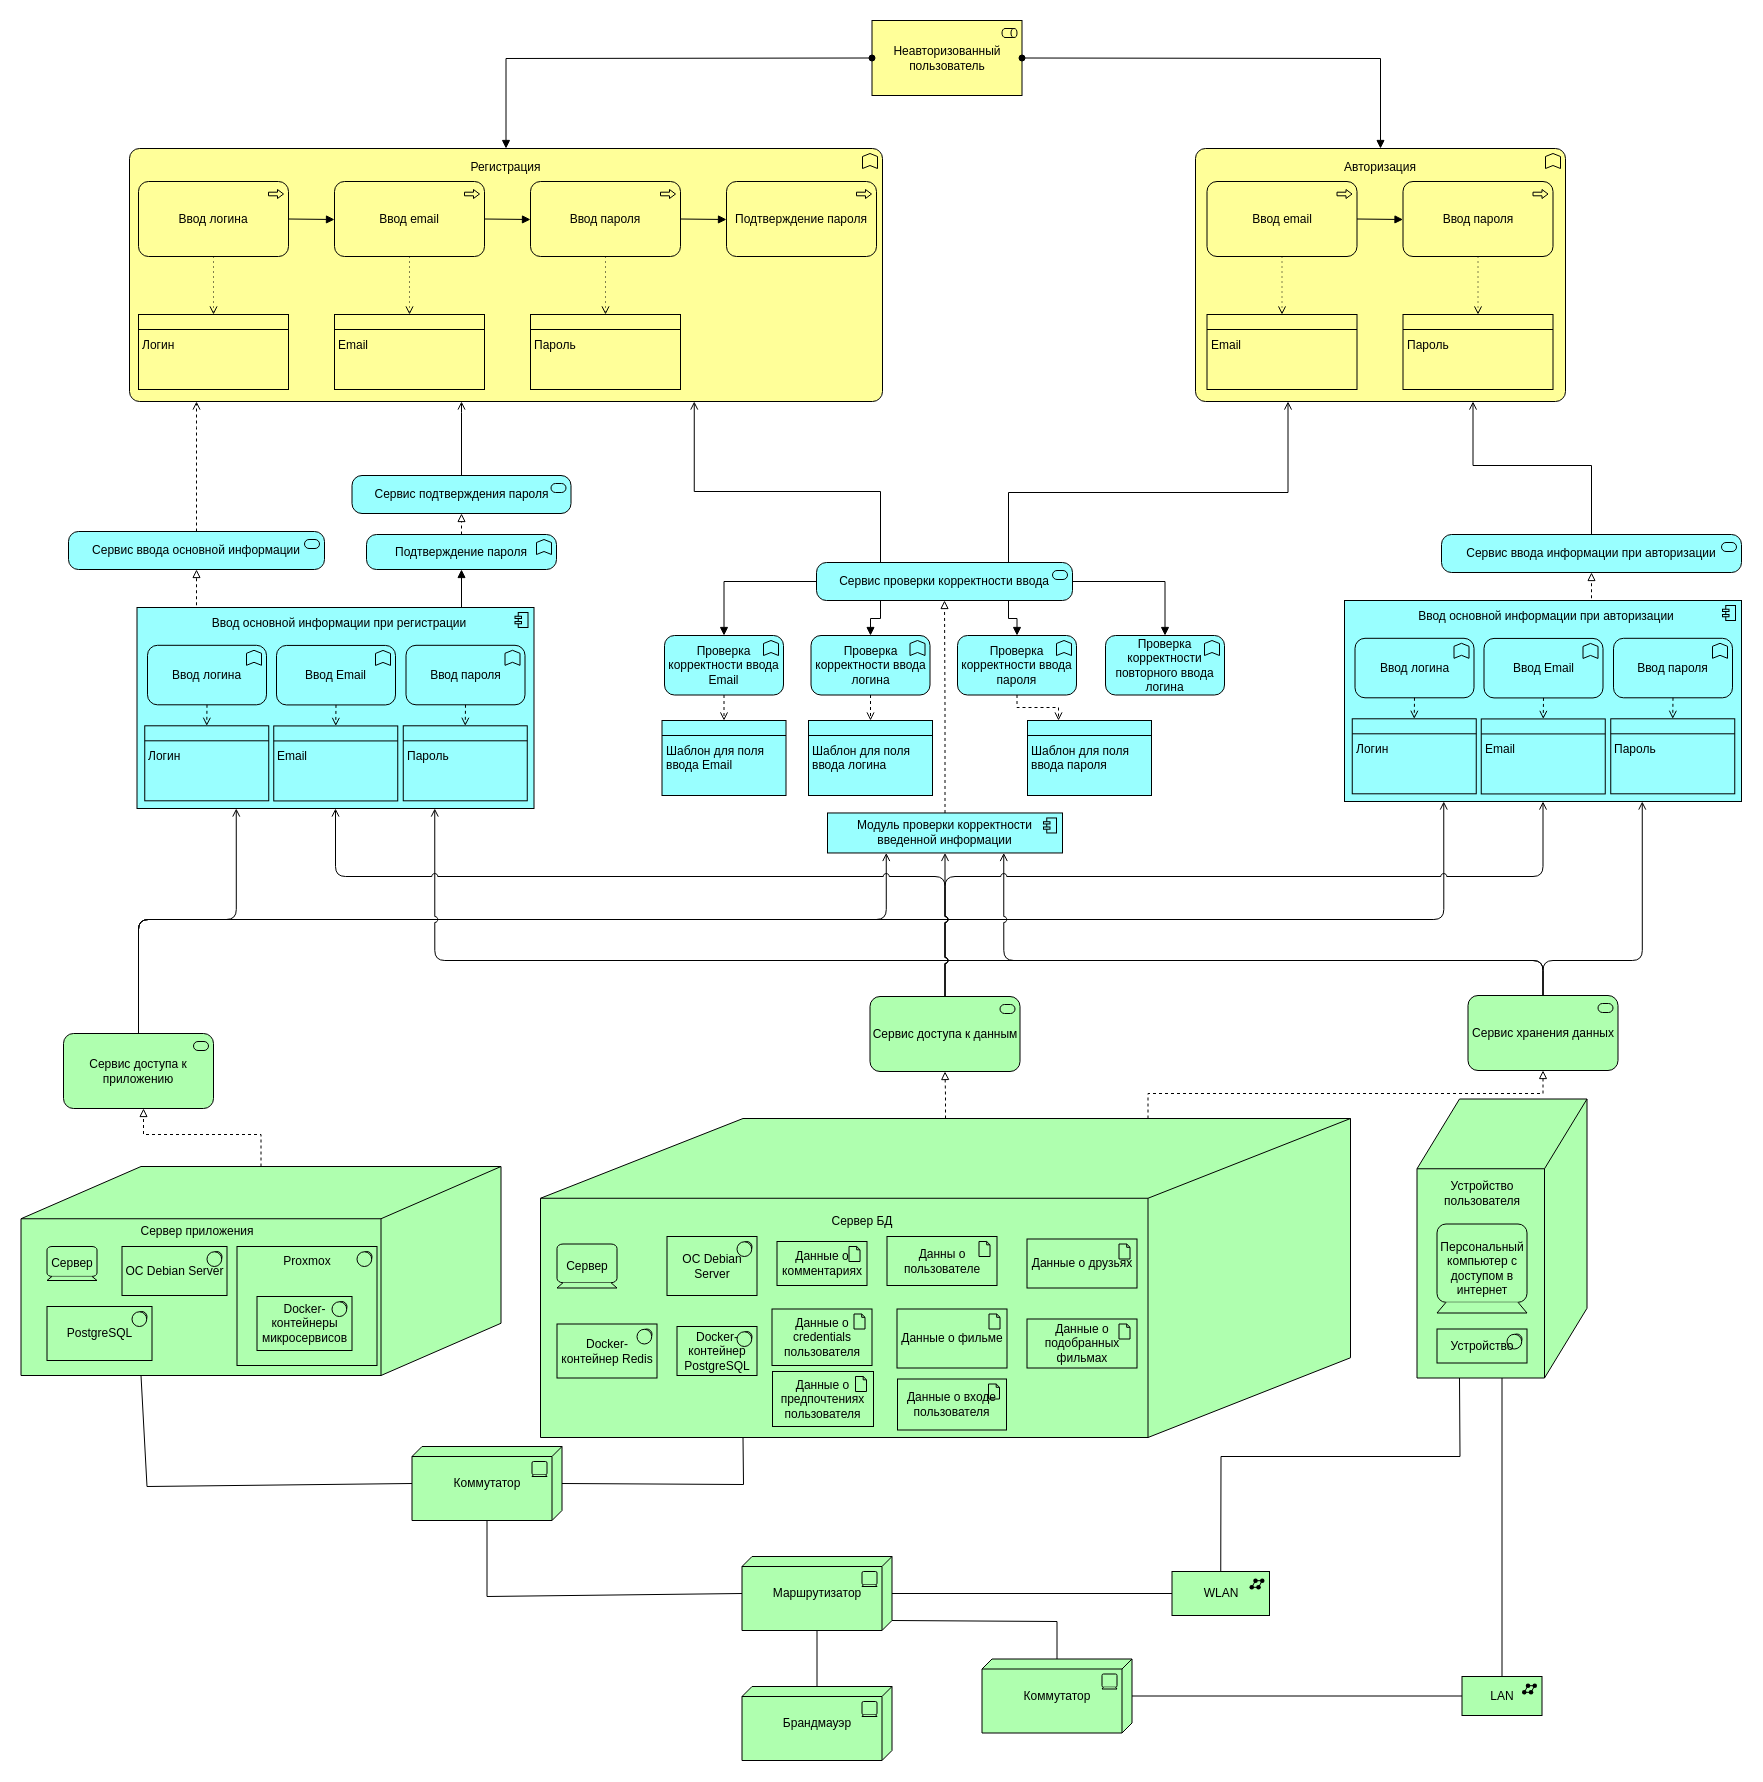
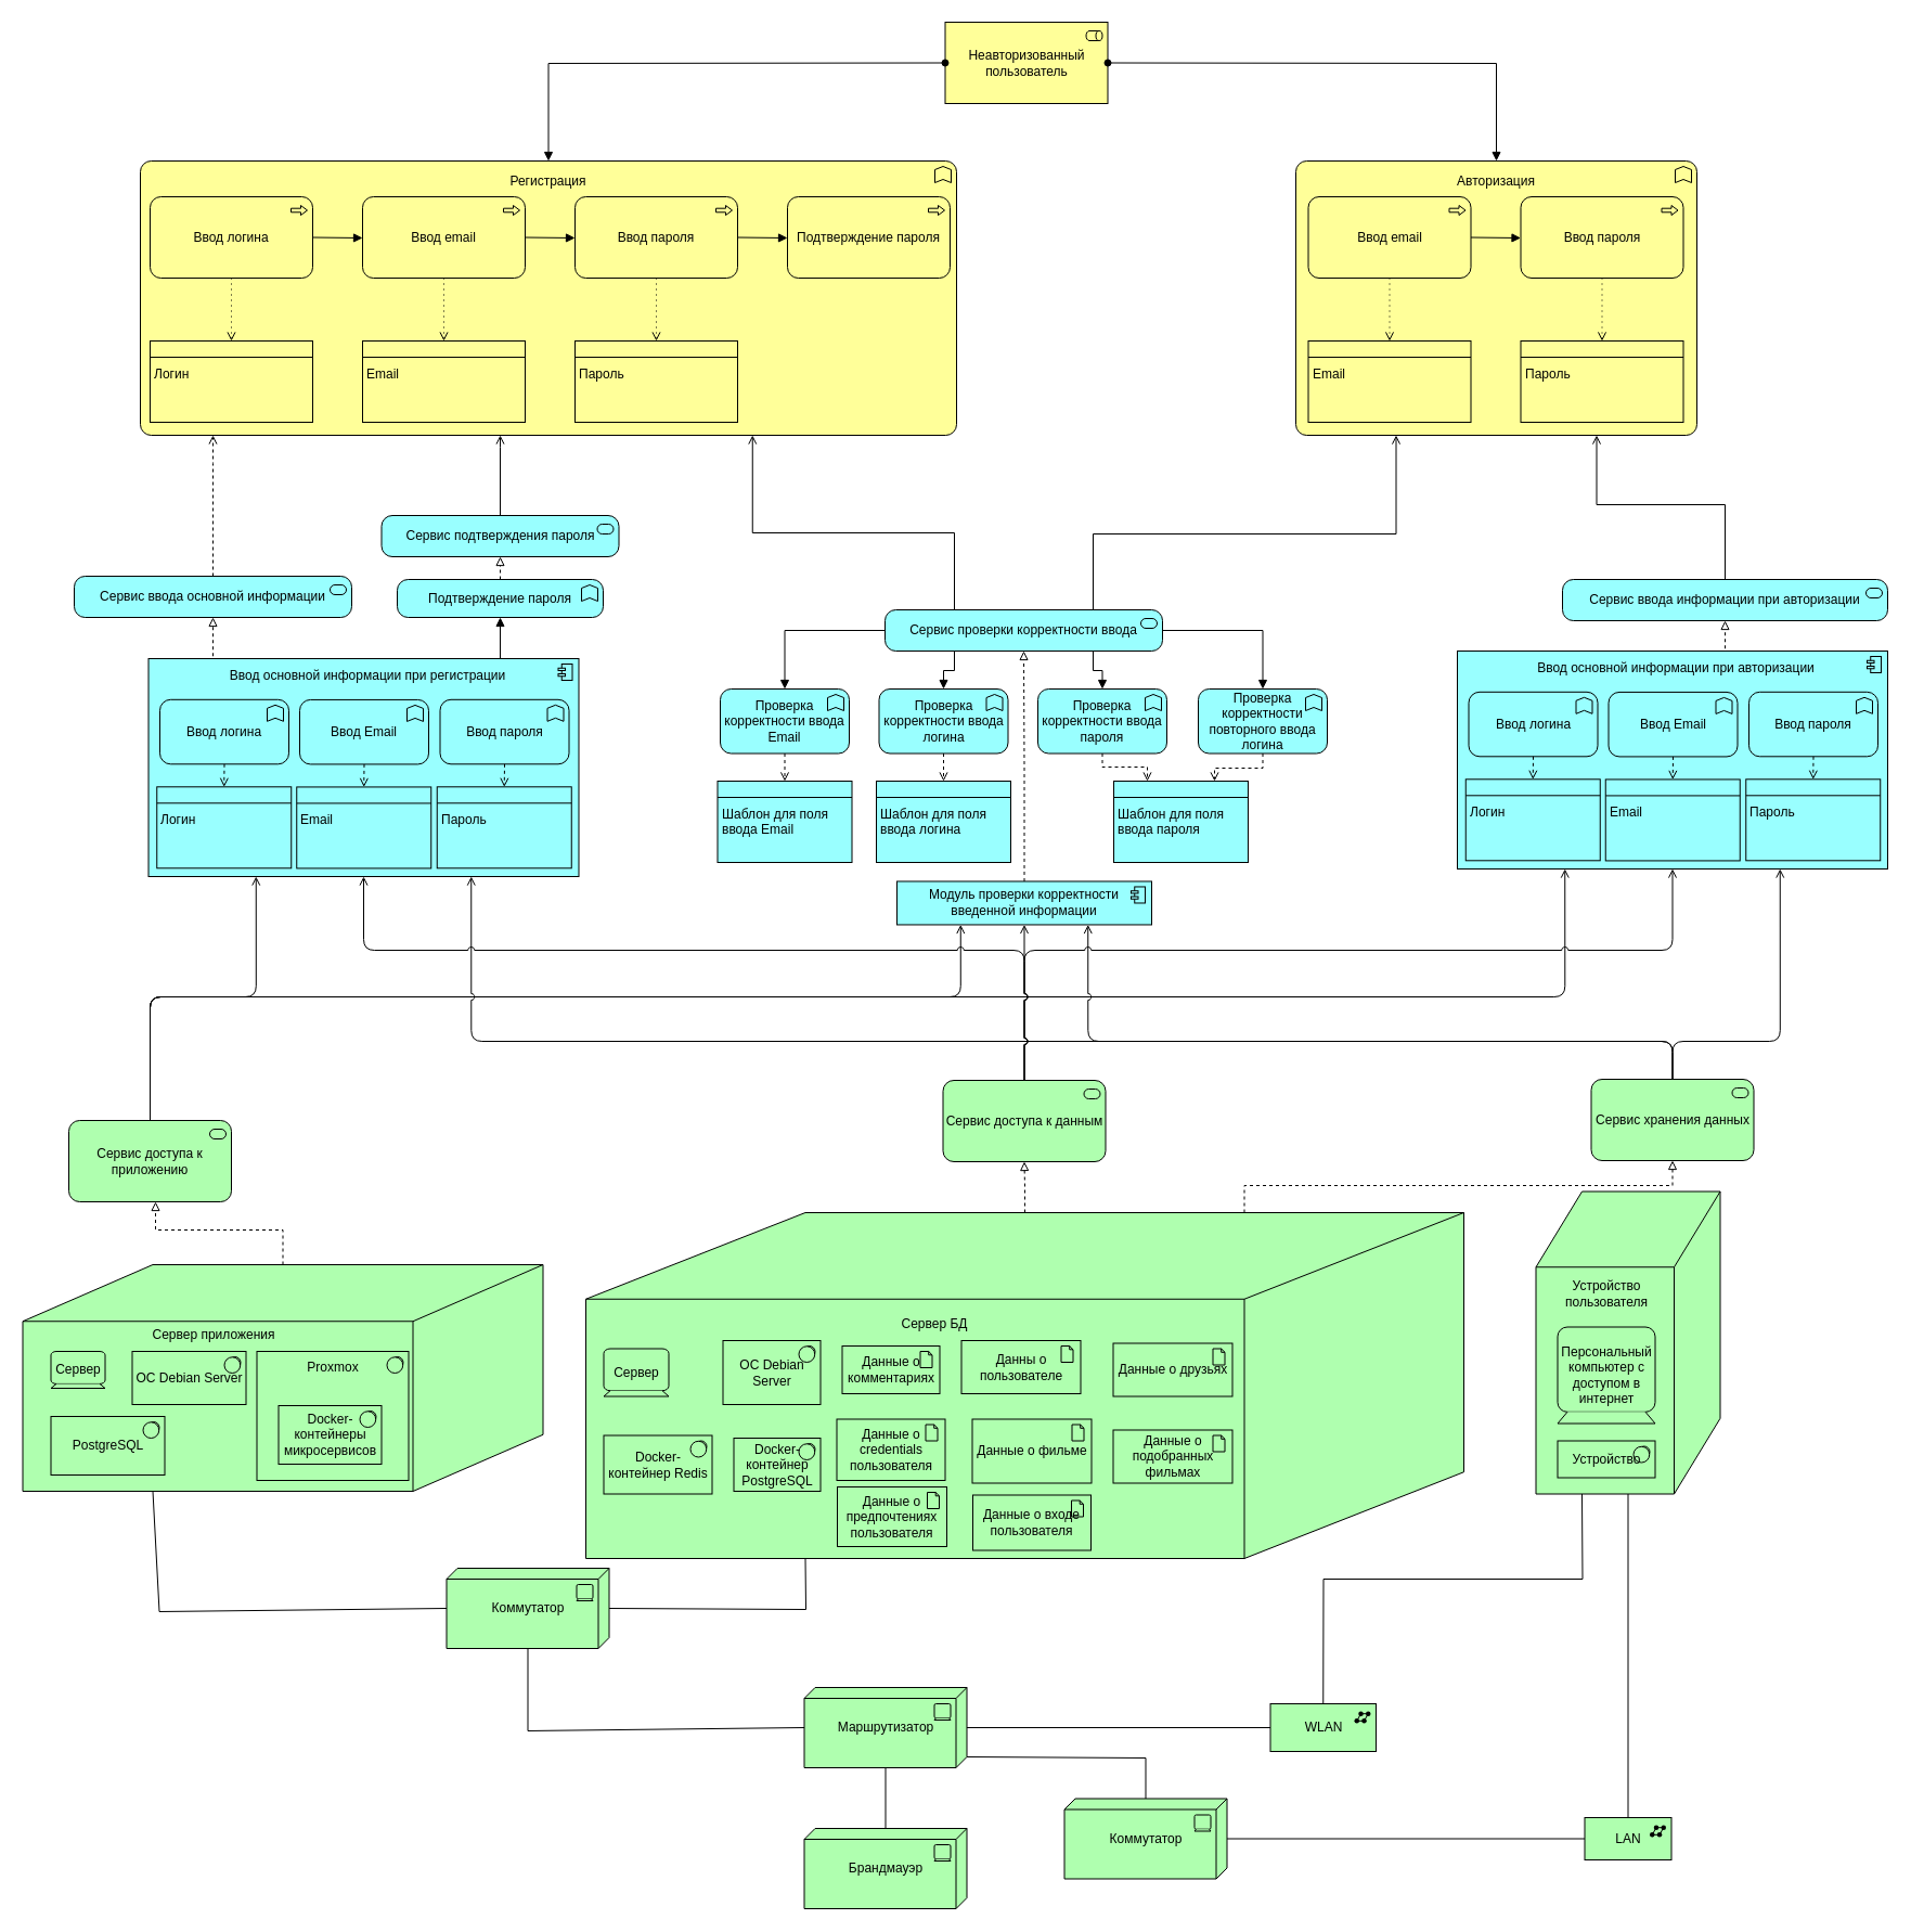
+ <mxCell id="94" style="edgeStyle=orthogonalEdgeStyle;rounded=0;orthogonalLoop=1;jettySize=auto;html=1;exitX=0.5;exitY=1;exitDx=0;exitDy=0;exitPerimeter=0;entryX=0.75;entryY=0;entryDx=0;entryDy=0;entryPerimeter=0;dashed=1;endArrow=open;endFill=0;" edge="1" parent="1" source="87" target="90"><mxGeometry relative="1" as="geometry"><mxPoint x="753.5" y="724.5" as="sourcePoint" /><mxPoint x="753.5" y="750" as="targetPoint" /><Array as="points"><mxPoint x="1165" y="708" /><mxPoint x="1120" y="708" /></Array></mxGeometry></mxCell>
